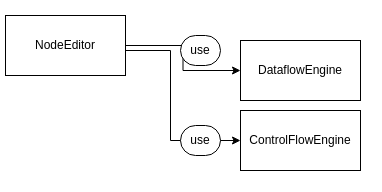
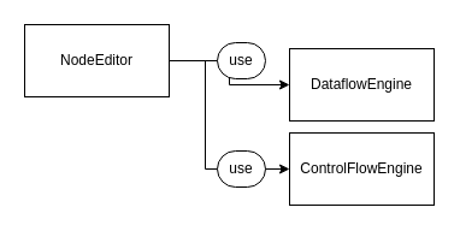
- <mxCell id="4" value="NodeEditor" style="rounded=0;whiteSpace=wrap;html=1;" parent="1" vertex="1"><mxGeometry x="5" y="15" width="120" height="60" as="geometry" /></mxCell>
+ <mxCell id="4" value="NodeEditor" style="rounded=0;whiteSpace=wrap;html=1;" parent="1" vertex="1"><mxGeometry x="20" y="20" width="120" height="60" as="geometry" /></mxCell>
